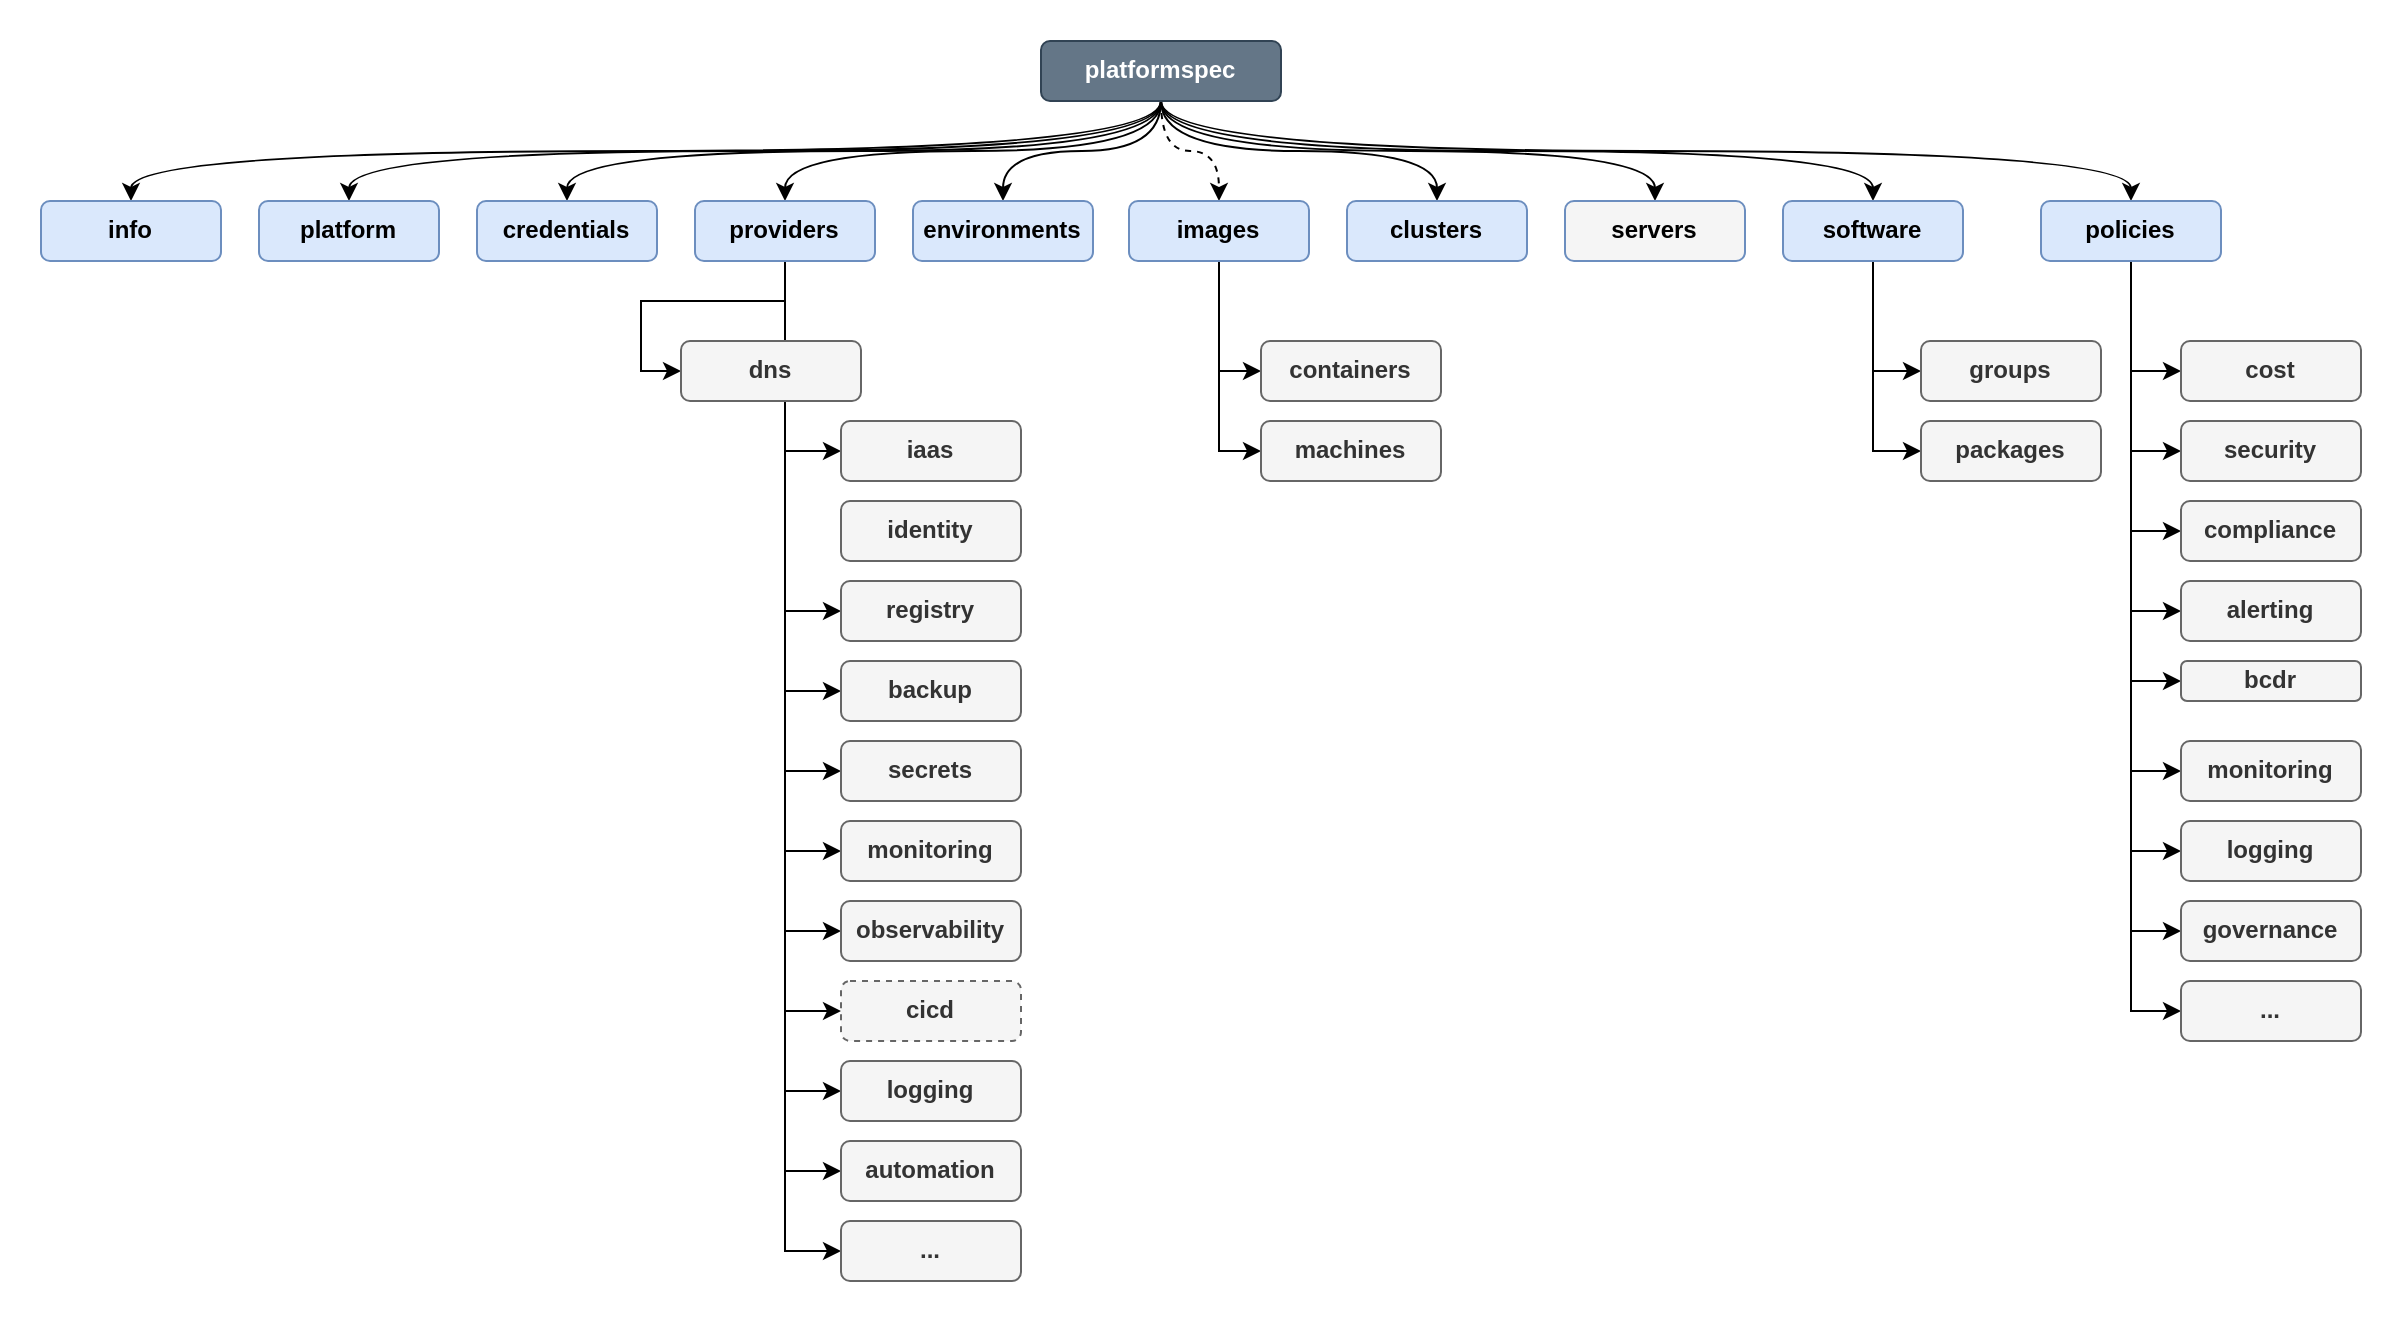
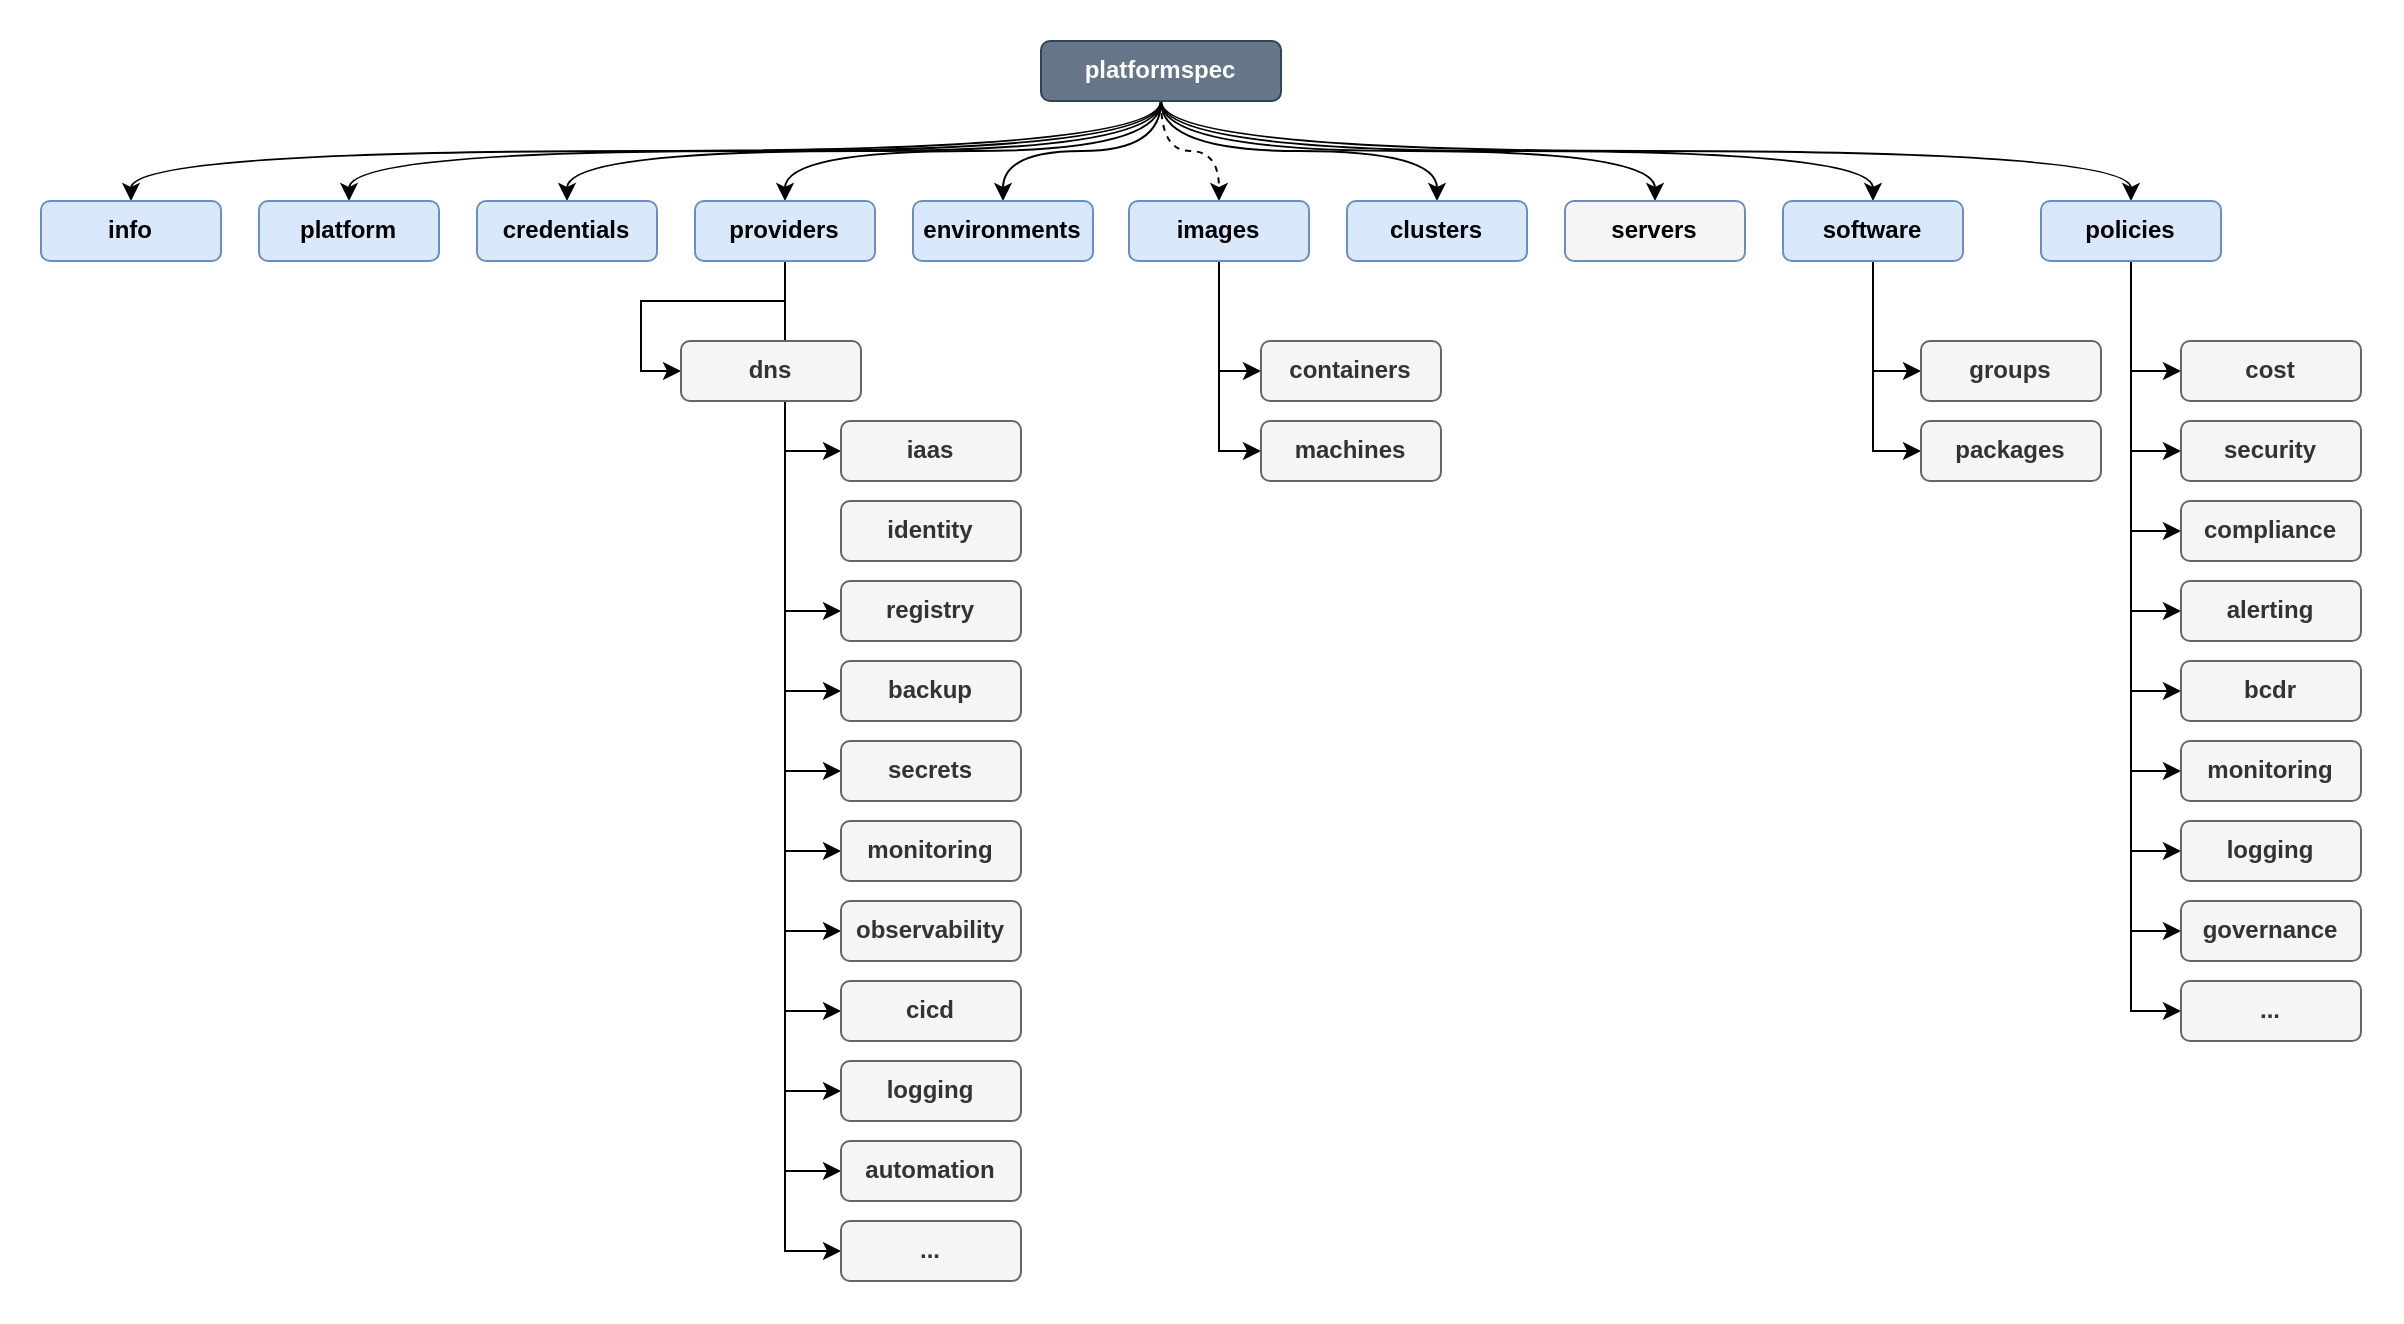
- <mxCell id="65" value="bcdr" style="rounded=1;whiteSpace=wrap;html=1;fontStyle=1;fillColor=#f5f5f5;fontColor=#333333;strokeColor=#666666;" vertex="1" parent="1"><mxGeometry x="1090" y="330" width="90" height="20" as="geometry" /></mxCell>
+ <mxCell id="65" value="bcdr" style="rounded=1;whiteSpace=wrap;html=1;fontStyle=1;fillColor=#f5f5f5;fontColor=#333333;strokeColor=#666666;" vertex="1" parent="1"><mxGeometry x="1090" y="330" width="90" height="30" as="geometry" /></mxCell>
- <mxCell id="55" value="cicd" style="rounded=1;whiteSpace=wrap;html=1;fontStyle=1;fillColor=#f5f5f5;fontColor=#333333;strokeColor=#666666;dashed=1;" vertex="1" parent="1"><mxGeometry x="420" y="490" width="90" height="30" as="geometry" /></mxCell>
+ <mxCell id="55" value="cicd" style="rounded=1;whiteSpace=wrap;html=1;fontStyle=1;fillColor=#f5f5f5;fontColor=#333333;strokeColor=#666666;" vertex="1" parent="1"><mxGeometry x="420" y="490" width="90" height="30" as="geometry" /></mxCell>
